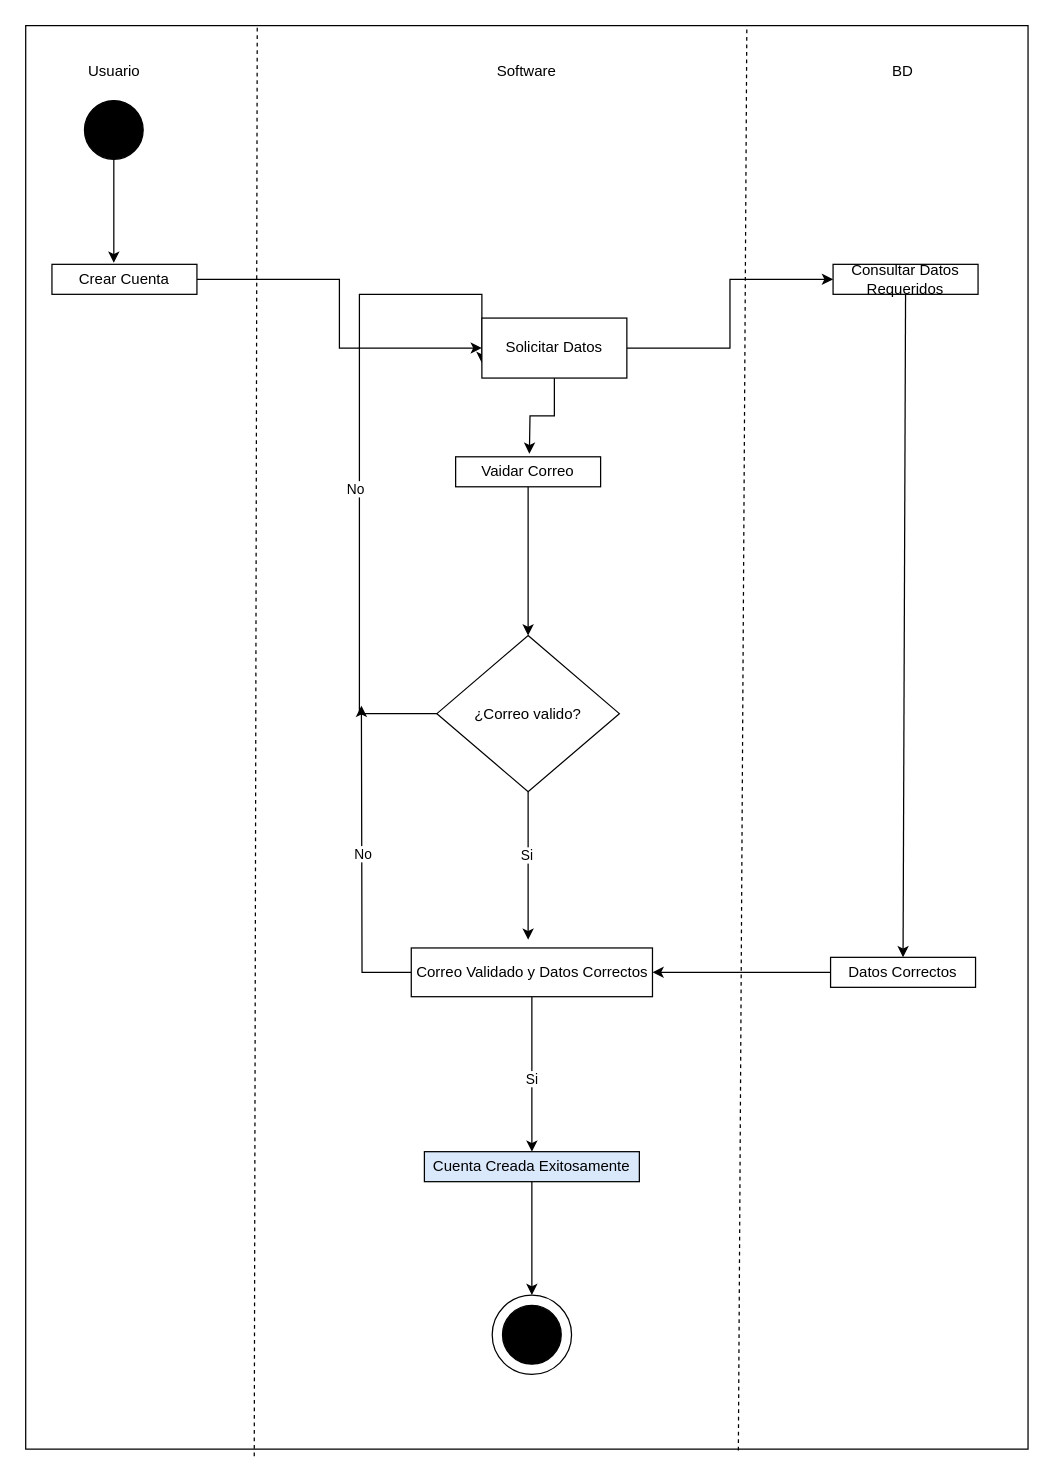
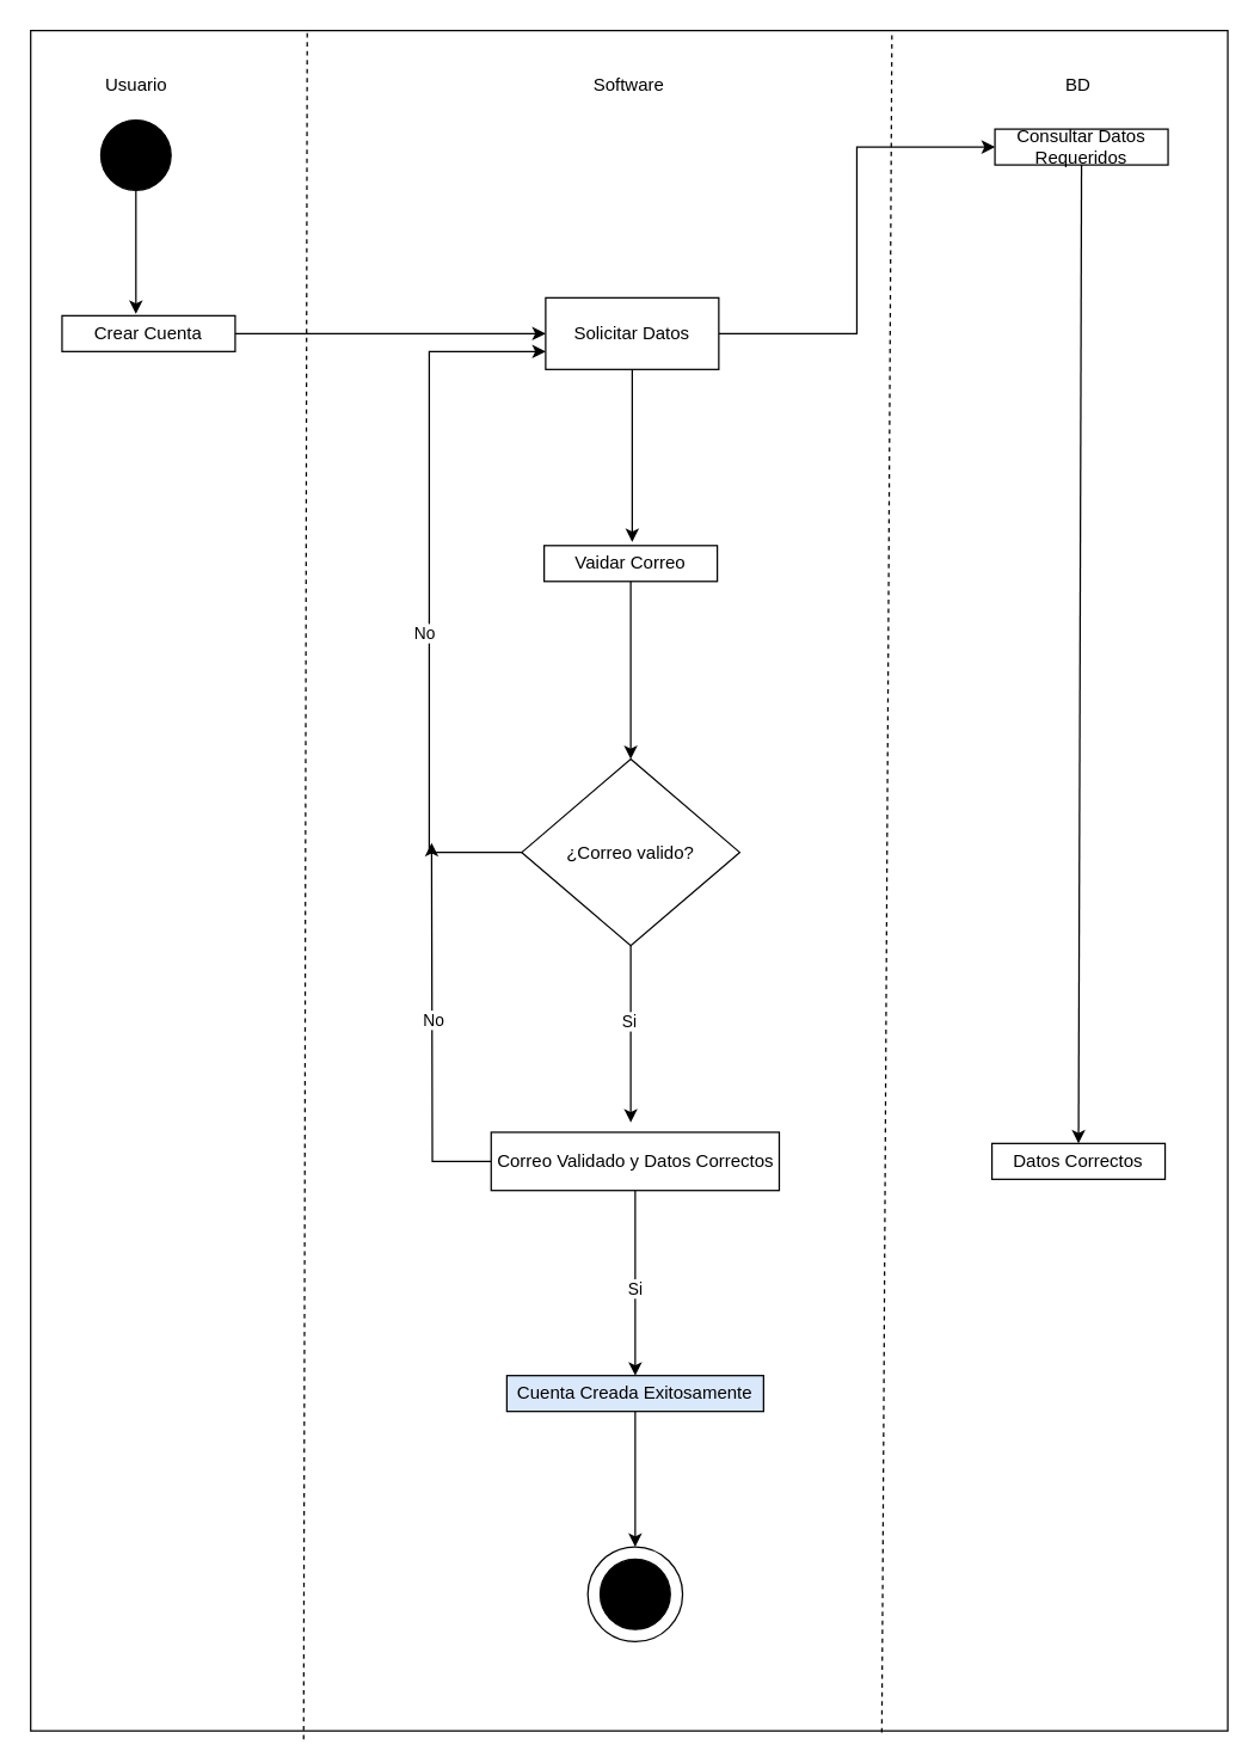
- <mxCell id="10" value="Consultar Datos Requeridos" style="rounded=0;whiteSpace=wrap;html=1;" parent="1" vertex="1"><mxGeometry x="666" y="211" width="116" height="24" as="geometry" /></mxCell>
+ <mxCell id="10" value="Consultar Datos Requeridos" style="rounded=0;whiteSpace=wrap;html=1;" parent="1" vertex="1"><mxGeometry x="666" y="86" width="116" height="24" as="geometry" /></mxCell>
- <mxCell id="27" value="Solicitar Datos" style="rounded=0;whiteSpace=wrap;html=1;" parent="1" vertex="1"><mxGeometry x="385" y="254" width="116" height="48" as="geometry" /></mxCell>
+ <mxCell id="27" value="Solicitar Datos" style="rounded=0;whiteSpace=wrap;html=1;" parent="1" vertex="1"><mxGeometry x="365" y="199" width="116" height="48" as="geometry" /></mxCell>
- <mxCell id="12" style="edgeStyle=orthogonalEdgeStyle;rounded=0;orthogonalLoop=1;jettySize=auto;html=1;entryX=1;entryY=0.5;entryDx=0;entryDy=0;" edge="1" parent="1" source="13" target="34"><mxGeometry relative="1" as="geometry" /></mxCell>
